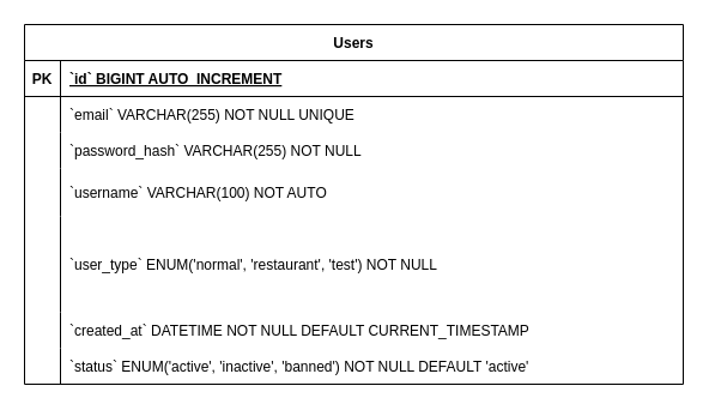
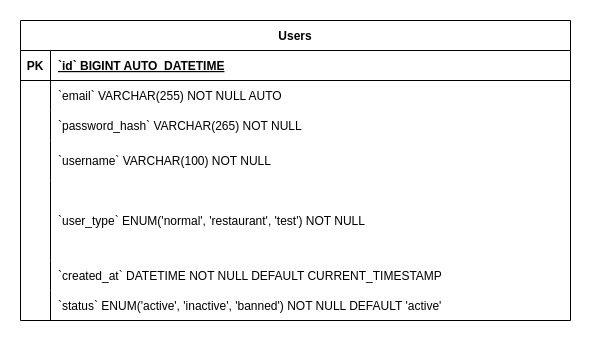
- <mxCell id="5" value="`id` BIGINT AUTO_INCREMENT " style="shape=partialRectangle;overflow=hidden;connectable=0;fillColor=none;align=left;strokeColor=inherit;top=0;left=0;bottom=0;right=0;spacingLeft=6;fontStyle=5;" vertex="1" parent="3"><mxGeometry x="30" width="520" height="30" as="geometry"><mxRectangle width="520" height="30" as="alternateBounds" /></mxGeometry></mxCell>
+ <mxCell id="5" value="`id` BIGINT AUTO_DATETIME " style="shape=partialRectangle;overflow=hidden;connectable=0;fillColor=none;align=left;strokeColor=inherit;top=0;left=0;bottom=0;right=0;spacingLeft=6;fontStyle=5;" vertex="1" parent="3"><mxGeometry x="30" width="520" height="30" as="geometry"><mxRectangle width="520" height="30" as="alternateBounds" /></mxGeometry></mxCell>
- <mxCell id="8" value="`email` VARCHAR(255) NOT NULL UNIQUE" style="shape=partialRectangle;overflow=hidden;connectable=0;fillColor=none;align=left;strokeColor=inherit;top=0;left=0;bottom=0;right=0;spacingLeft=6;" vertex="1" parent="6"><mxGeometry x="30" width="520" height="30" as="geometry"><mxRectangle width="520" height="30" as="alternateBounds" /></mxGeometry></mxCell>
+ <mxCell id="8" value="`email` VARCHAR(255) NOT NULL AUTO" style="shape=partialRectangle;overflow=hidden;connectable=0;fillColor=none;align=left;strokeColor=inherit;top=0;left=0;bottom=0;right=0;spacingLeft=6;" vertex="1" parent="6"><mxGeometry x="30" width="520" height="30" as="geometry"><mxRectangle width="520" height="30" as="alternateBounds" /></mxGeometry></mxCell>
- <mxCell id="11" value="`password_hash` VARCHAR(255) NOT NULL" style="shape=partialRectangle;overflow=hidden;connectable=0;fillColor=none;align=left;strokeColor=inherit;top=0;left=0;bottom=0;right=0;spacingLeft=6;" vertex="1" parent="9"><mxGeometry x="30" width="520" height="30" as="geometry"><mxRectangle width="520" height="30" as="alternateBounds" /></mxGeometry></mxCell>
+ <mxCell id="11" value="`password_hash` VARCHAR(265) NOT NULL" style="shape=partialRectangle;overflow=hidden;connectable=0;fillColor=none;align=left;strokeColor=inherit;top=0;left=0;bottom=0;right=0;spacingLeft=6;" vertex="1" parent="9"><mxGeometry x="30" width="520" height="30" as="geometry"><mxRectangle width="520" height="30" as="alternateBounds" /></mxGeometry></mxCell>
- <mxCell id="14" value="`username` VARCHAR(100) NOT AUTO" style="shape=partialRectangle;overflow=hidden;connectable=0;fillColor=none;align=left;strokeColor=inherit;top=0;left=0;bottom=0;right=0;spacingLeft=6;" vertex="1" parent="12"><mxGeometry x="30" width="520" height="40" as="geometry"><mxRectangle width="520" height="40" as="alternateBounds" /></mxGeometry></mxCell>
+ <mxCell id="14" value="`username` VARCHAR(100) NOT NULL" style="shape=partialRectangle;overflow=hidden;connectable=0;fillColor=none;align=left;strokeColor=inherit;top=0;left=0;bottom=0;right=0;spacingLeft=6;" vertex="1" parent="12"><mxGeometry x="30" width="520" height="40" as="geometry"><mxRectangle width="520" height="40" as="alternateBounds" /></mxGeometry></mxCell>
